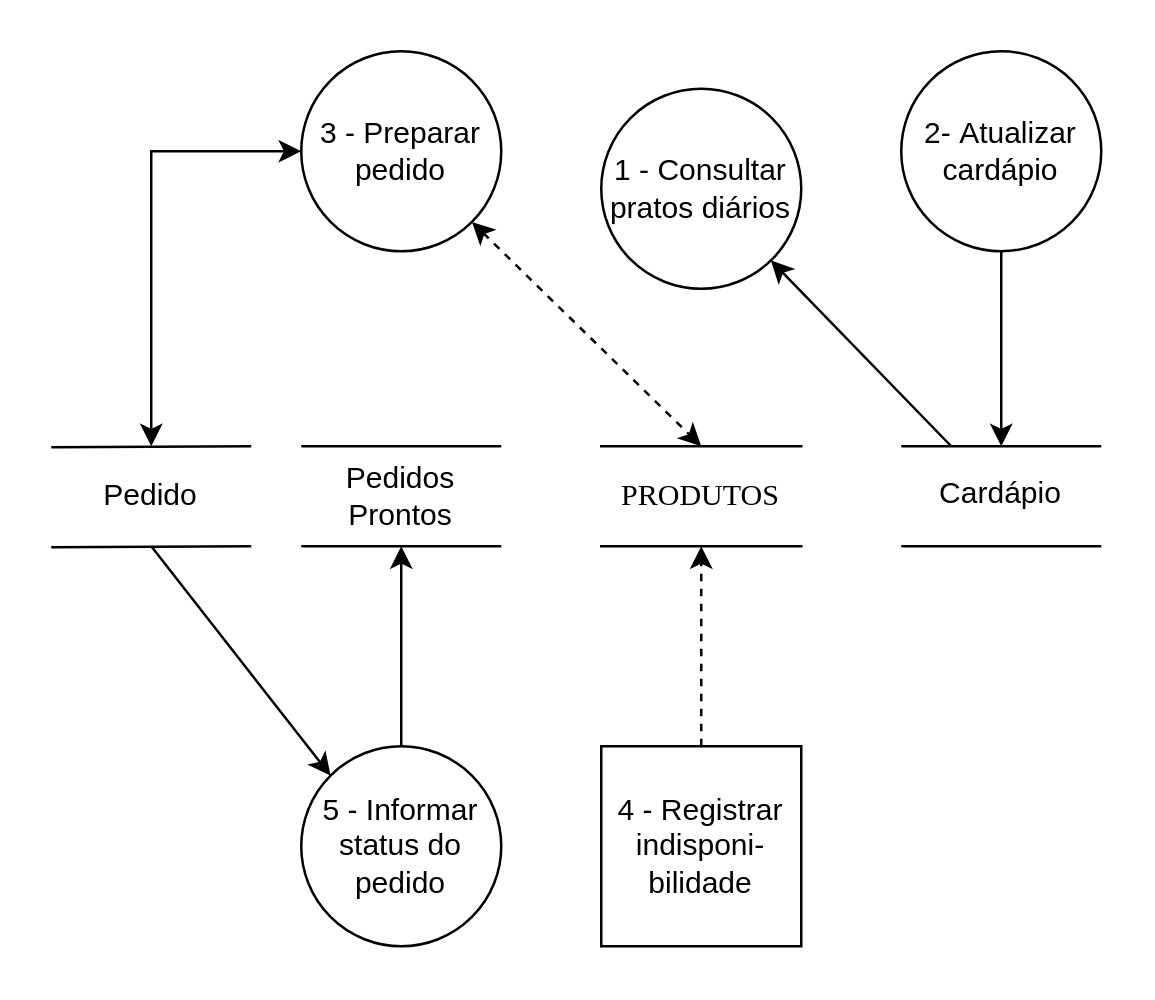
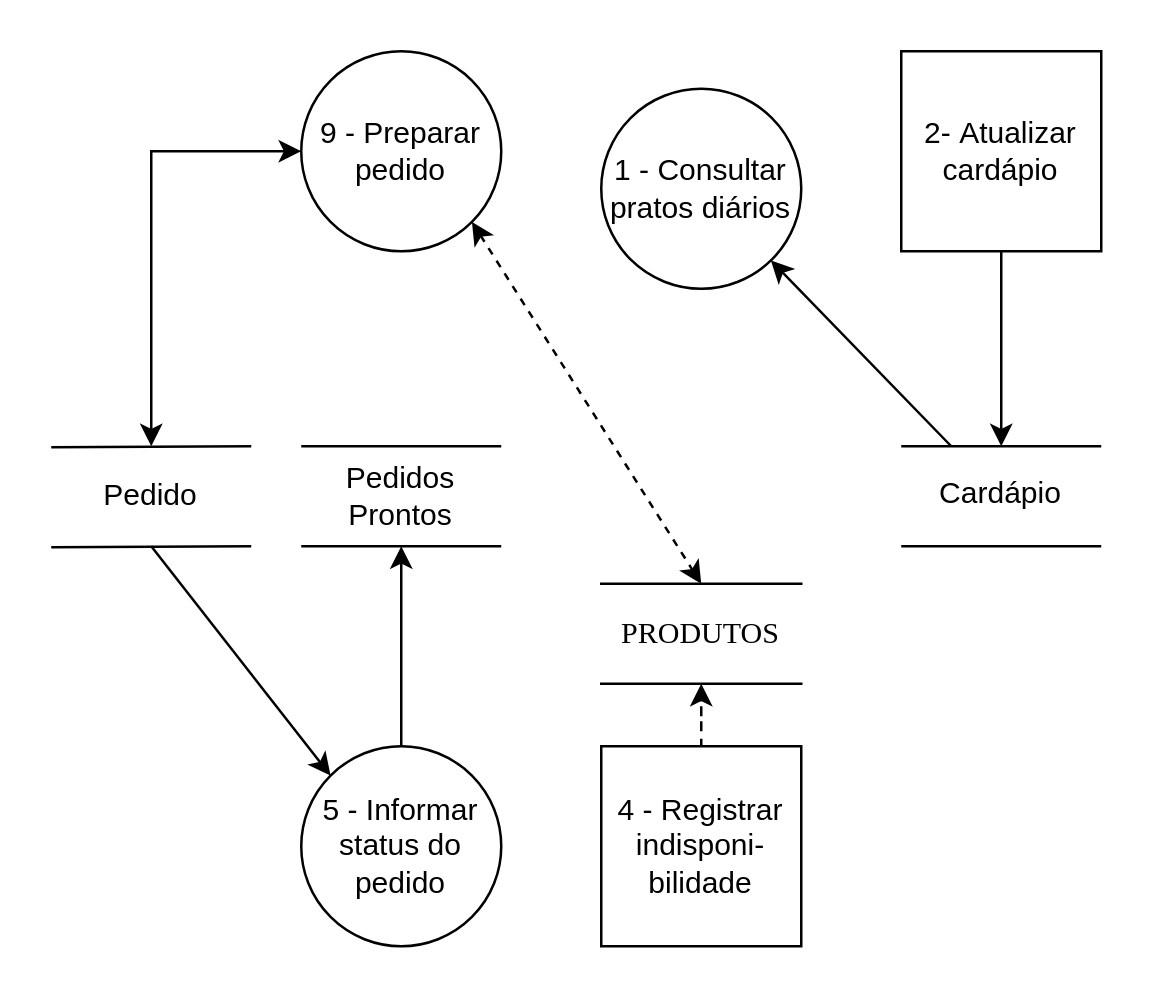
- <mxCell id="4" value="3 -&amp;nbsp;Preparar pedido" style="ellipse;whiteSpace=wrap;html=1;aspect=fixed;" vertex="1" parent="1"><mxGeometry x="120" y="20" width="80" height="80" as="geometry" /></mxCell>
+ <mxCell id="4" value="9 -&amp;nbsp;Preparar pedido" style="ellipse;whiteSpace=wrap;html=1;aspect=fixed;" vertex="1" parent="1"><mxGeometry x="120" y="20" width="80" height="80" as="geometry" /></mxCell>
- <mxCell id="6" value="2-&amp;nbsp;&lt;span&gt;Atualizar cardápio&lt;br&gt;&lt;/span&gt;" style="ellipse;whiteSpace=wrap;html=1;aspect=fixed;" vertex="1" parent="1"><mxGeometry x="360" y="20" width="80" height="80" as="geometry" /></mxCell>
+ <mxCell id="6" value="2-&amp;nbsp;&lt;span&gt;Atualizar cardápio&lt;br&gt;&lt;/span&gt;" style="whiteSpace=wrap;html=1;aspect=fixed;rounded=0;" vertex="1" parent="1"><mxGeometry x="360" y="20" width="80" height="80" as="geometry" /></mxCell>
- <mxCell id="13" value="PRODUTOS" style="shape=partialRectangle;whiteSpace=wrap;html=1;left=0;right=0;fillColor=none;strokeWidth=1;fontFamily=Tahoma;fontSize=12;" vertex="1" parent="1"><mxGeometry x="240" y="178" width="80" height="40" as="geometry" /></mxCell>
+ <mxCell id="13" value="PRODUTOS" style="shape=partialRectangle;whiteSpace=wrap;html=1;left=0;right=0;fillColor=none;strokeWidth=1;fontFamily=Tahoma;fontSize=12;" vertex="1" parent="1"><mxGeometry x="240" y="233" width="80" height="40" as="geometry" /></mxCell>
